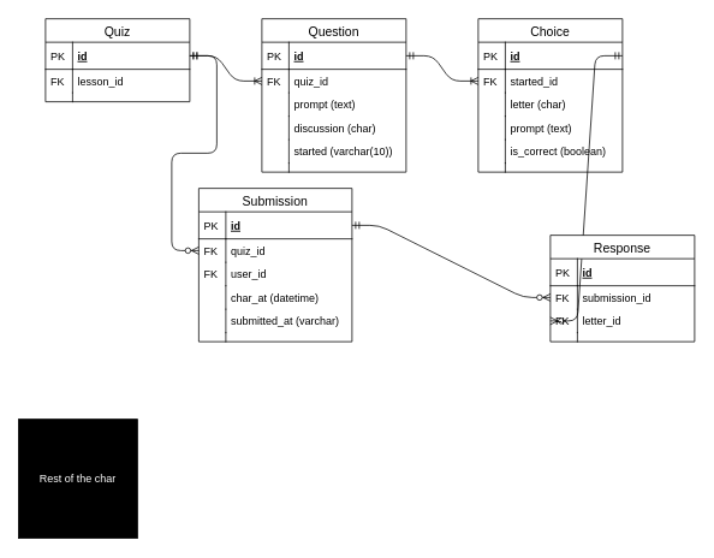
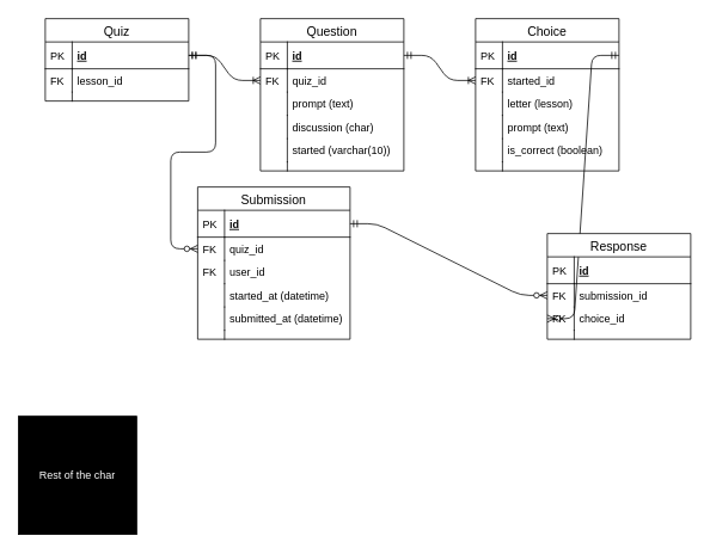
- <mxCell id="31" value="letter (char)" style="shape=partialRectangle;top=0;left=0;right=0;bottom=0;align=left;verticalAlign=top;fillColor=none;spacingLeft=34;spacingRight=4;overflow=hidden;rotatable=0;points=[[0,0.5],[1,0.5]];portConstraint=eastwest;dropTarget=0;fontSize=12;" vertex="1" parent="26"><mxGeometry y="82" width="160" height="26" as="geometry" /></mxCell>
+ <mxCell id="31" value="letter (lesson)" style="shape=partialRectangle;top=0;left=0;right=0;bottom=0;align=left;verticalAlign=top;fillColor=none;spacingLeft=34;spacingRight=4;overflow=hidden;rotatable=0;points=[[0,0.5],[1,0.5]];portConstraint=eastwest;dropTarget=0;fontSize=12;" vertex="1" parent="26"><mxGeometry y="82" width="160" height="26" as="geometry" /></mxCell>
- <mxCell id="57" value="char_at (datetime)" style="shape=partialRectangle;top=0;left=0;right=0;bottom=0;align=left;verticalAlign=top;fillColor=none;spacingLeft=34;spacingRight=4;overflow=hidden;rotatable=0;points=[[0,0.5],[1,0.5]];portConstraint=eastwest;dropTarget=0;fontSize=12;" vertex="1" parent="50"><mxGeometry y="108" width="170" height="26" as="geometry" /></mxCell>
+ <mxCell id="57" value="started_at (datetime)" style="shape=partialRectangle;top=0;left=0;right=0;bottom=0;align=left;verticalAlign=top;fillColor=none;spacingLeft=34;spacingRight=4;overflow=hidden;rotatable=0;points=[[0,0.5],[1,0.5]];portConstraint=eastwest;dropTarget=0;fontSize=12;" vertex="1" parent="50"><mxGeometry y="108" width="170" height="26" as="geometry" /></mxCell>
- <mxCell id="59" value="submitted_at (varchar)" style="shape=partialRectangle;top=0;left=0;right=0;bottom=0;align=left;verticalAlign=top;fillColor=none;spacingLeft=34;spacingRight=4;overflow=hidden;rotatable=0;points=[[0,0.5],[1,0.5]];portConstraint=eastwest;dropTarget=0;fontSize=12;" vertex="1" parent="50"><mxGeometry y="134" width="170" height="26" as="geometry" /></mxCell>
+ <mxCell id="59" value="submitted_at (datetime)" style="shape=partialRectangle;top=0;left=0;right=0;bottom=0;align=left;verticalAlign=top;fillColor=none;spacingLeft=34;spacingRight=4;overflow=hidden;rotatable=0;points=[[0,0.5],[1,0.5]];portConstraint=eastwest;dropTarget=0;fontSize=12;" vertex="1" parent="50"><mxGeometry y="134" width="170" height="26" as="geometry" /></mxCell>
- <mxCell id="45" value="letter_id" style="shape=partialRectangle;top=0;left=0;right=0;bottom=0;align=left;verticalAlign=top;fillColor=none;spacingLeft=34;spacingRight=4;overflow=hidden;rotatable=0;points=[[0,0.5],[1,0.5]];portConstraint=eastwest;dropTarget=0;fontSize=12;" vertex="1" parent="40"><mxGeometry y="82" width="160" height="26" as="geometry" /></mxCell>
+ <mxCell id="45" value="choice_id" style="shape=partialRectangle;top=0;left=0;right=0;bottom=0;align=left;verticalAlign=top;fillColor=none;spacingLeft=34;spacingRight=4;overflow=hidden;rotatable=0;points=[[0,0.5],[1,0.5]];portConstraint=eastwest;dropTarget=0;fontSize=12;" vertex="1" parent="40"><mxGeometry y="82" width="160" height="26" as="geometry" /></mxCell>
